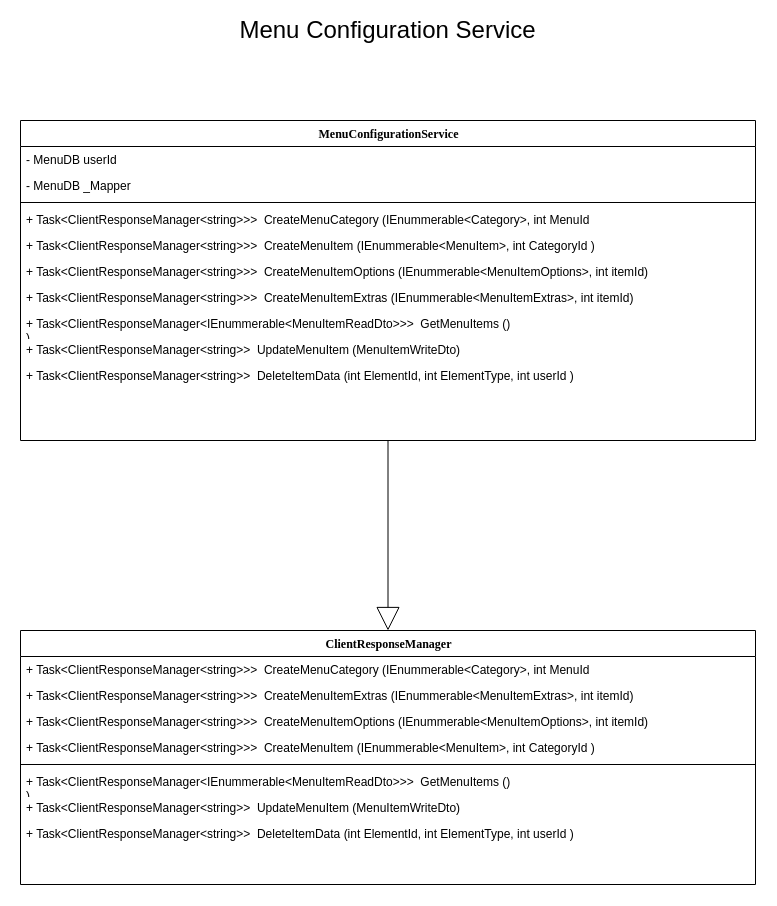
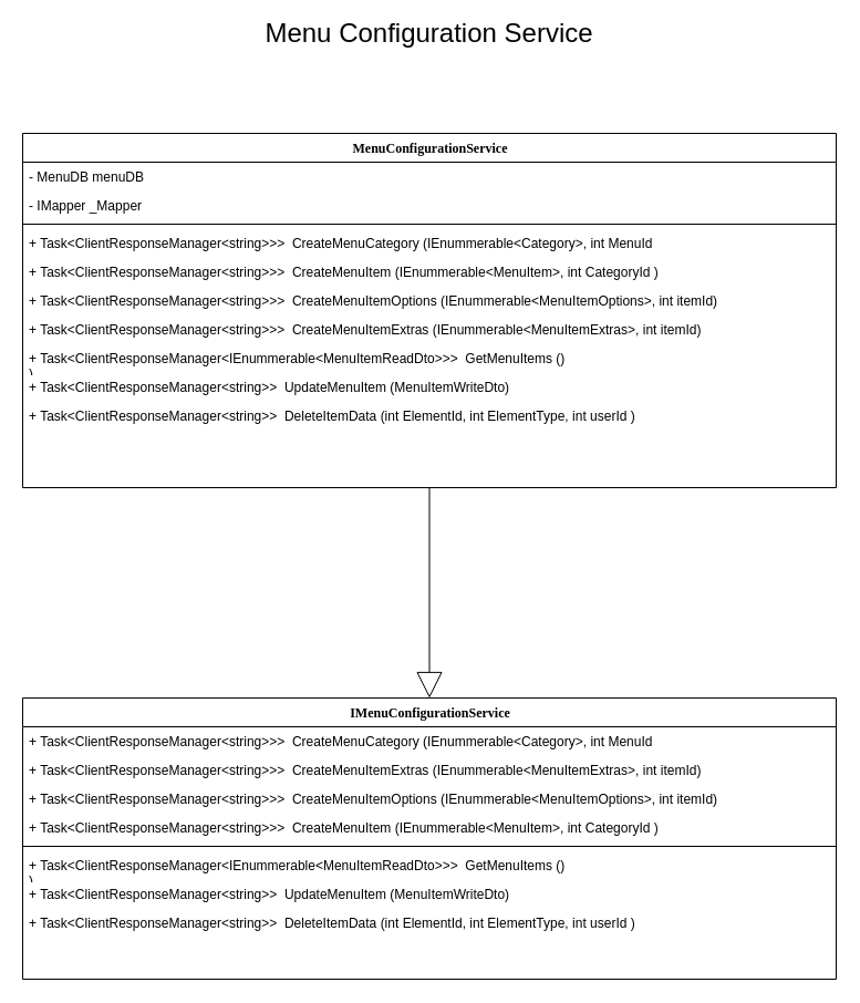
- <mxCell id="5" value="- MenuDB userId" style="text;html=1;strokeColor=none;fillColor=none;align=left;verticalAlign=top;spacingLeft=4;spacingRight=4;whiteSpace=wrap;overflow=hidden;rotatable=0;points=[[0,0.5],[1,0.5]];portConstraint=eastwest;" vertex="1" parent="4"><mxGeometry y="26" width="735" height="26" as="geometry" /></mxCell>
+ <mxCell id="5" value="- MenuDB menuDB" style="text;html=1;strokeColor=none;fillColor=none;align=left;verticalAlign=top;spacingLeft=4;spacingRight=4;whiteSpace=wrap;overflow=hidden;rotatable=0;points=[[0,0.5],[1,0.5]];portConstraint=eastwest;" vertex="1" parent="4"><mxGeometry y="26" width="735" height="26" as="geometry" /></mxCell>
- <mxCell id="6" value="- MenuDB _Mapper" style="text;html=1;strokeColor=none;fillColor=none;align=left;verticalAlign=top;spacingLeft=4;spacingRight=4;whiteSpace=wrap;overflow=hidden;rotatable=0;points=[[0,0.5],[1,0.5]];portConstraint=eastwest;" vertex="1" parent="4"><mxGeometry y="52" width="735" height="26" as="geometry" /></mxCell>
+ <mxCell id="6" value="- IMapper _Mapper" style="text;html=1;strokeColor=none;fillColor=none;align=left;verticalAlign=top;spacingLeft=4;spacingRight=4;whiteSpace=wrap;overflow=hidden;rotatable=0;points=[[0,0.5],[1,0.5]];portConstraint=eastwest;" vertex="1" parent="4"><mxGeometry y="52" width="735" height="26" as="geometry" /></mxCell>
- <mxCell id="15" value="ClientResponseManager" style="swimlane;html=1;fontStyle=1;align=center;verticalAlign=top;childLayout=stackLayout;horizontal=1;startSize=26;horizontalStack=0;resizeParent=1;resizeLast=0;collapsible=1;marginBottom=0;swimlaneFillColor=#ffffff;rounded=0;shadow=0;comic=0;labelBackgroundColor=none;strokeWidth=1;fillColor=none;fontFamily=Verdana;fontSize=12" vertex="1" parent="1"><mxGeometry x="20" y="630" width="735" height="254" as="geometry" /></mxCell>
+ <mxCell id="15" value="IMenuConfigurationService" style="swimlane;html=1;fontStyle=1;align=center;verticalAlign=top;childLayout=stackLayout;horizontal=1;startSize=26;horizontalStack=0;resizeParent=1;resizeLast=0;collapsible=1;marginBottom=0;swimlaneFillColor=#ffffff;rounded=0;shadow=0;comic=0;labelBackgroundColor=none;strokeWidth=1;fillColor=none;fontFamily=Verdana;fontSize=12" vertex="1" parent="1"><mxGeometry x="20" y="630" width="735" height="254" as="geometry" /></mxCell>
